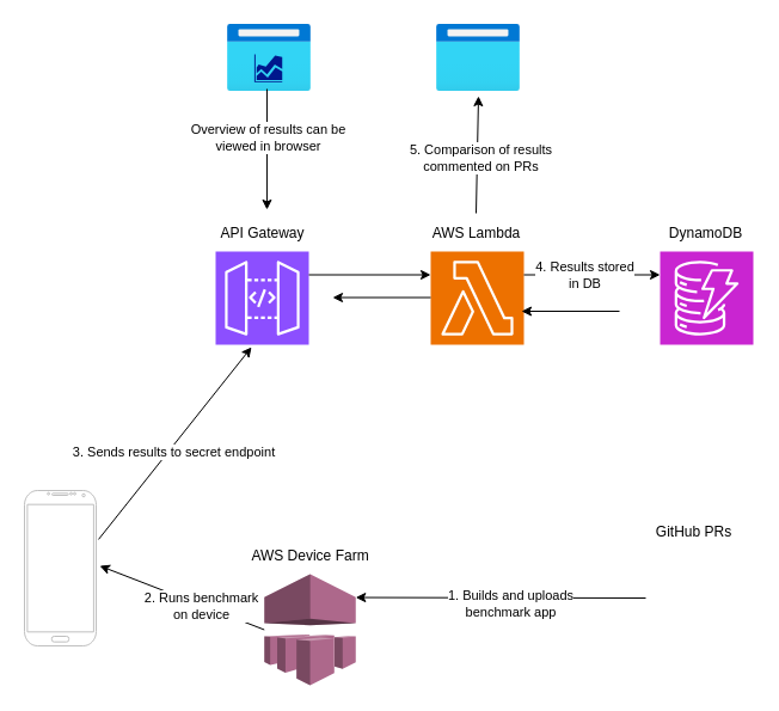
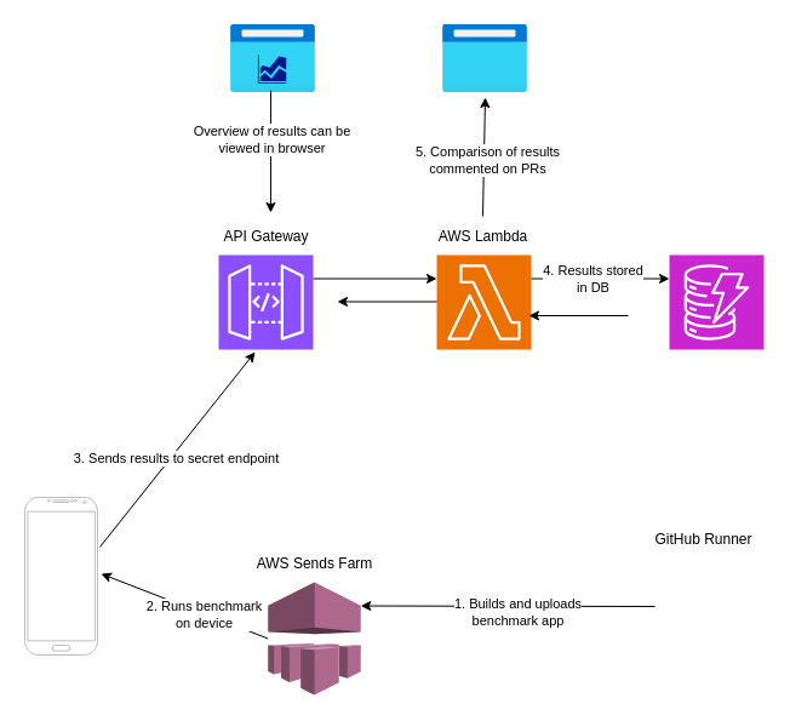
- <mxCell id="5" value="DynamoDB" style="text;html=1;align=center;verticalAlign=middle;resizable=0;points=[];autosize=1;strokeColor=none;fillColor=none;" vertex="1" parent="1"><mxGeometry x="550" y="180" width="80" height="30" as="geometry" /></mxCell>
- <mxCell id="10" value="GitHub PRs" style="text;html=1;align=center;verticalAlign=middle;resizable=0;points=[];autosize=1;strokeColor=none;fillColor=none;" vertex="1" parent="8"><mxGeometry width="100" height="30" as="geometry" /></mxCell>
+ <mxCell id="10" value="GitHub Runner" style="text;html=1;align=center;verticalAlign=middle;resizable=0;points=[];autosize=1;strokeColor=none;fillColor=none;" vertex="1" parent="8"><mxGeometry width="100" height="30" as="geometry" /></mxCell>
- <mxCell id="13" value="AWS Device Farm" style="text;html=1;align=center;verticalAlign=middle;resizable=0;points=[];autosize=1;strokeColor=none;fillColor=none;" vertex="1" parent="11"><mxGeometry width="120" height="30" as="geometry" /></mxCell>
+ <mxCell id="13" value="AWS Sends Farm" style="text;html=1;align=center;verticalAlign=middle;resizable=0;points=[];autosize=1;strokeColor=none;fillColor=none;" vertex="1" parent="11"><mxGeometry width="120" height="30" as="geometry" /></mxCell>
